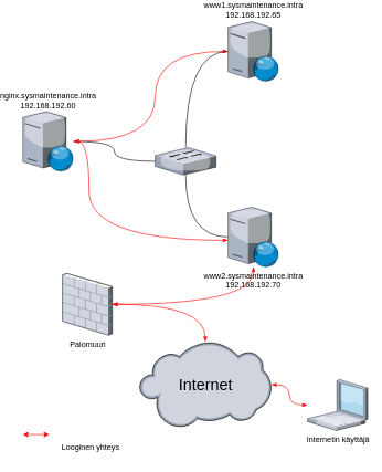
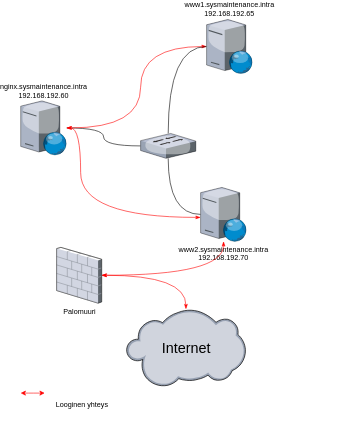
- <mxCell id="9" value="www2.sysmaintenance.intra&lt;br&gt;192.168.192.70" style="verticalLabelPosition=bottom;sketch=0;aspect=fixed;html=1;verticalAlign=top;strokeColor=none;align=center;outlineConnect=0;shape=mxgraph.citrix.web_server;" vertex="1" parent="1"><mxGeometry x="330" y="300" width="76.5" height="90" as="geometry" /></mxCell>
+ <mxCell id="9" value="www2.sysmaintenance.intra&lt;br&gt;192.168.192.70" style="verticalLabelPosition=bottom;sketch=0;aspect=fixed;html=1;verticalAlign=top;strokeColor=none;align=center;outlineConnect=0;shape=mxgraph.citrix.web_server;" vertex="1" parent="1"><mxGeometry x="320" y="300" width="76.5" height="90" as="geometry" /></mxCell>
- <mxCell id="15" style="edgeStyle=orthogonalEdgeStyle;curved=1;orthogonalLoop=1;jettySize=auto;html=1;strokeColor=#FF0000;startArrow=classicThin;startFill=1;endArrow=classicThin;endFill=1;" edge="1" parent="1" source="16" target="14"><mxGeometry relative="1" as="geometry" /></mxCell>
- <mxCell id="16" value="Internetin käyttäjä" style="verticalLabelPosition=bottom;sketch=0;aspect=fixed;html=1;verticalAlign=top;strokeColor=none;align=center;outlineConnect=0;shape=mxgraph.citrix.laptop_1;" vertex="1" parent="1"><mxGeometry x="450" y="560" width="91" height="77" as="geometry" /></mxCell>
